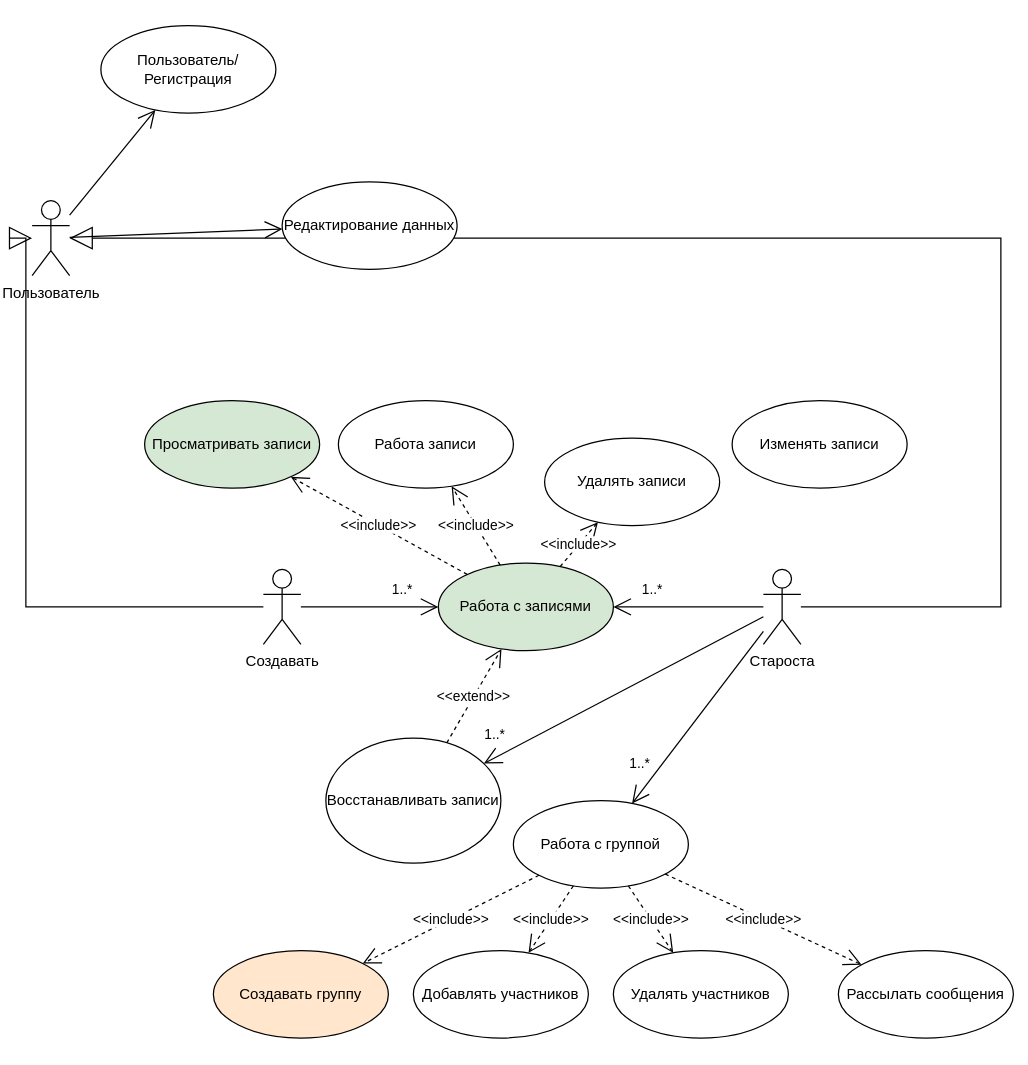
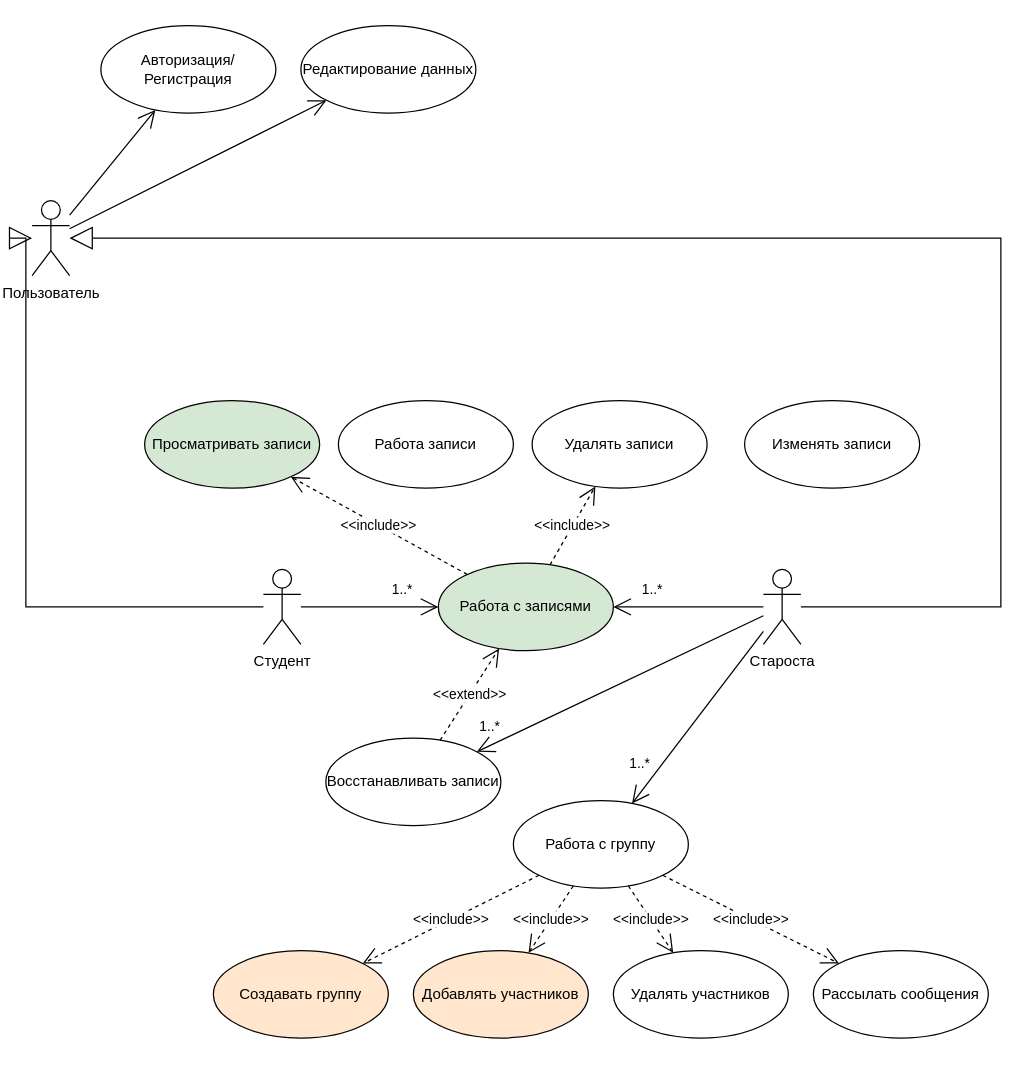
- <mxCell id="34" value="Пользователь/Регистрация" style="ellipse;whiteSpace=wrap;html=1;" vertex="1" parent="1"><mxGeometry x="80" y="20" width="140" height="70" as="geometry" /></mxCell>
+ <mxCell id="34" value="Авторизация/Регистрация" style="ellipse;whiteSpace=wrap;html=1;" vertex="1" parent="1"><mxGeometry x="80" y="20" width="140" height="70" as="geometry" /></mxCell>
- <mxCell id="35" value="Редактирование данных" style="ellipse;whiteSpace=wrap;html=1;" vertex="1" parent="1"><mxGeometry x="225" y="145" width="140" height="70" as="geometry" /></mxCell>
+ <mxCell id="35" value="Редактирование данных" style="ellipse;whiteSpace=wrap;html=1;" vertex="1" parent="1"><mxGeometry x="240" y="20" width="140" height="70" as="geometry" /></mxCell>
- <mxCell id="5" value="Изменять записи" style="ellipse;whiteSpace=wrap;html=1;" vertex="1" parent="1"><mxGeometry x="585" y="320" width="140" height="70" as="geometry" /></mxCell>
+ <mxCell id="5" value="Изменять записи" style="ellipse;whiteSpace=wrap;html=1;" vertex="1" parent="1"><mxGeometry x="595" y="320" width="140" height="70" as="geometry" /></mxCell>
- <mxCell id="4" value="Удалять записи" style="ellipse;whiteSpace=wrap;html=1;" vertex="1" parent="1"><mxGeometry x="435" y="350" width="140" height="70" as="geometry" /></mxCell>
+ <mxCell id="4" value="Удалять записи" style="ellipse;whiteSpace=wrap;html=1;" vertex="1" parent="1"><mxGeometry x="425" y="320" width="140" height="70" as="geometry" /></mxCell>
- <mxCell id="14" value="&amp;lt;&amp;lt;include&amp;gt;&amp;gt;" style="endArrow=open;endSize=12;dashed=1;html=1;rounded=0;" edge="1" parent="1" source="6" target="3"><mxGeometry width="160" relative="1" as="geometry"><mxPoint x="491" y="450" as="sourcePoint" /><mxPoint x="350" y="372" as="targetPoint" /></mxGeometry></mxCell>
- <mxCell id="7" value="Создавать" style="shape=umlActor;verticalLabelPosition=bottom;verticalAlign=top;html=1;" vertex="1" parent="1"><mxGeometry x="210" y="455" width="30" height="60" as="geometry" /></mxCell>
+ <mxCell id="7" value="Студент" style="shape=umlActor;verticalLabelPosition=bottom;verticalAlign=top;html=1;" vertex="1" parent="1"><mxGeometry x="210" y="455" width="30" height="60" as="geometry" /></mxCell>
- <mxCell id="19" value="Восстанавливать записи" style="ellipse;whiteSpace=wrap;html=1;" vertex="1" parent="1"><mxGeometry x="260" y="590" width="140" height="100" as="geometry" /></mxCell>
+ <mxCell id="19" value="Восстанавливать записи" style="ellipse;whiteSpace=wrap;html=1;" vertex="1" parent="1"><mxGeometry x="260" y="590" width="140" height="70" as="geometry" /></mxCell>
- <mxCell id="21" value="Работа с группой" style="ellipse;whiteSpace=wrap;html=1;" vertex="1" parent="1"><mxGeometry x="410" y="640" width="140" height="70" as="geometry" /></mxCell>
+ <mxCell id="21" value="Работа с группу" style="ellipse;whiteSpace=wrap;html=1;" vertex="1" parent="1"><mxGeometry x="410" y="640" width="140" height="70" as="geometry" /></mxCell>
- <mxCell id="17" value="Добавлять участников" style="ellipse;whiteSpace=wrap;html=1;" vertex="1" parent="1"><mxGeometry x="330" y="760" width="140" height="70" as="geometry" /></mxCell>
+ <mxCell id="17" value="Добавлять участников" style="ellipse;whiteSpace=wrap;html=1;fillColor=#ffe6cc;" vertex="1" parent="1"><mxGeometry x="330" y="760" width="140" height="70" as="geometry" /></mxCell>
- <mxCell id="20" value="Рассылать сообщения" style="ellipse;whiteSpace=wrap;html=1;" vertex="1" parent="1"><mxGeometry x="670" y="760" width="140" height="70" as="geometry" /></mxCell>
+ <mxCell id="20" value="Рассылать сообщения" style="ellipse;whiteSpace=wrap;html=1;" vertex="1" parent="1"><mxGeometry x="650" y="760" width="140" height="70" as="geometry" /></mxCell>
